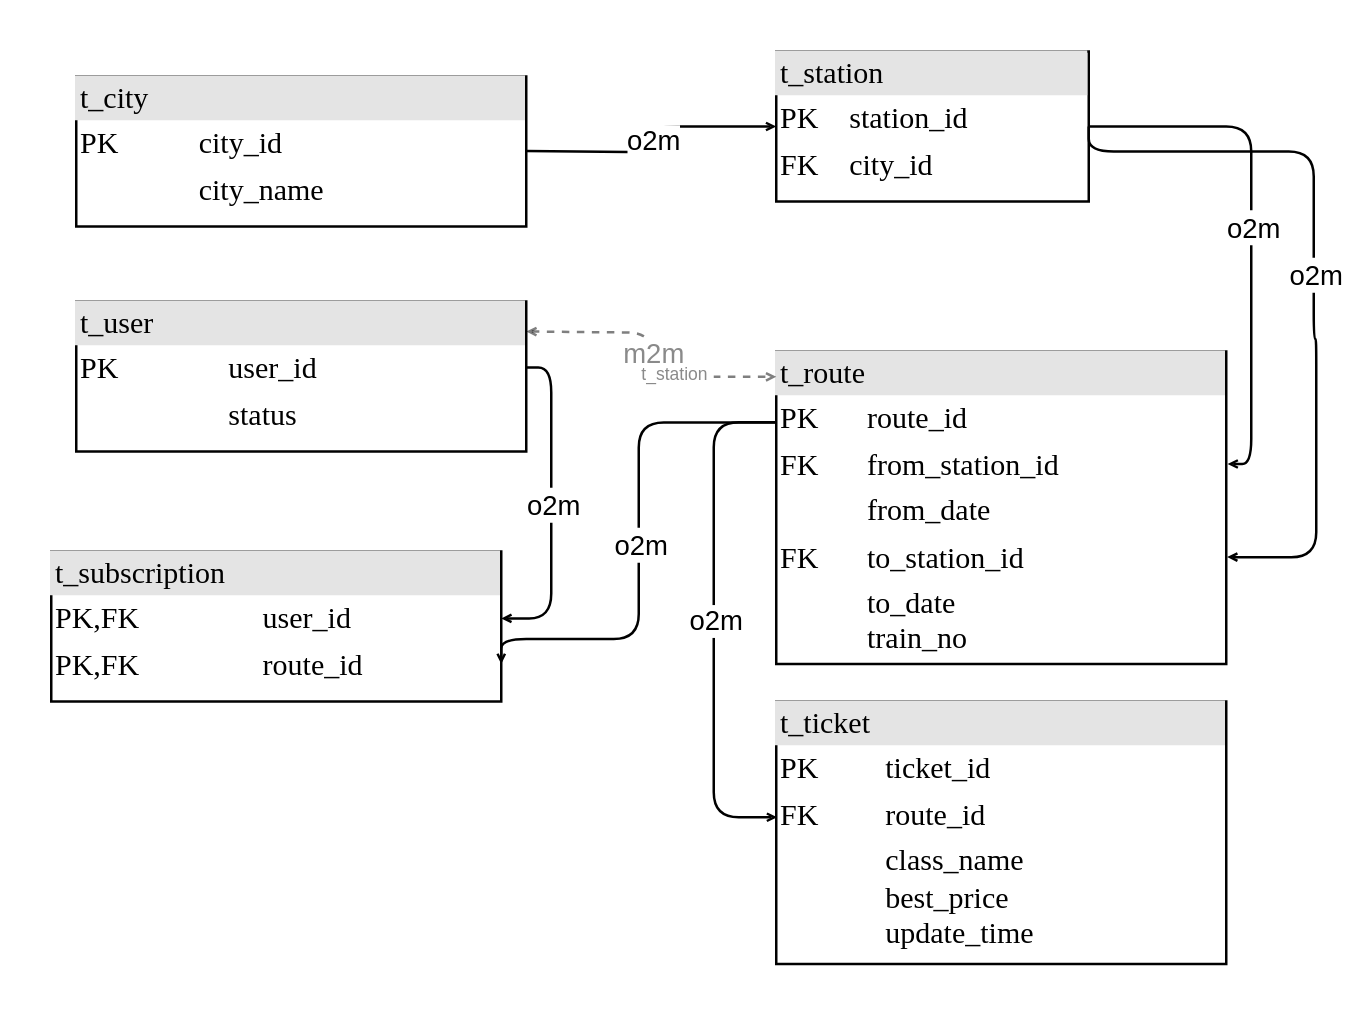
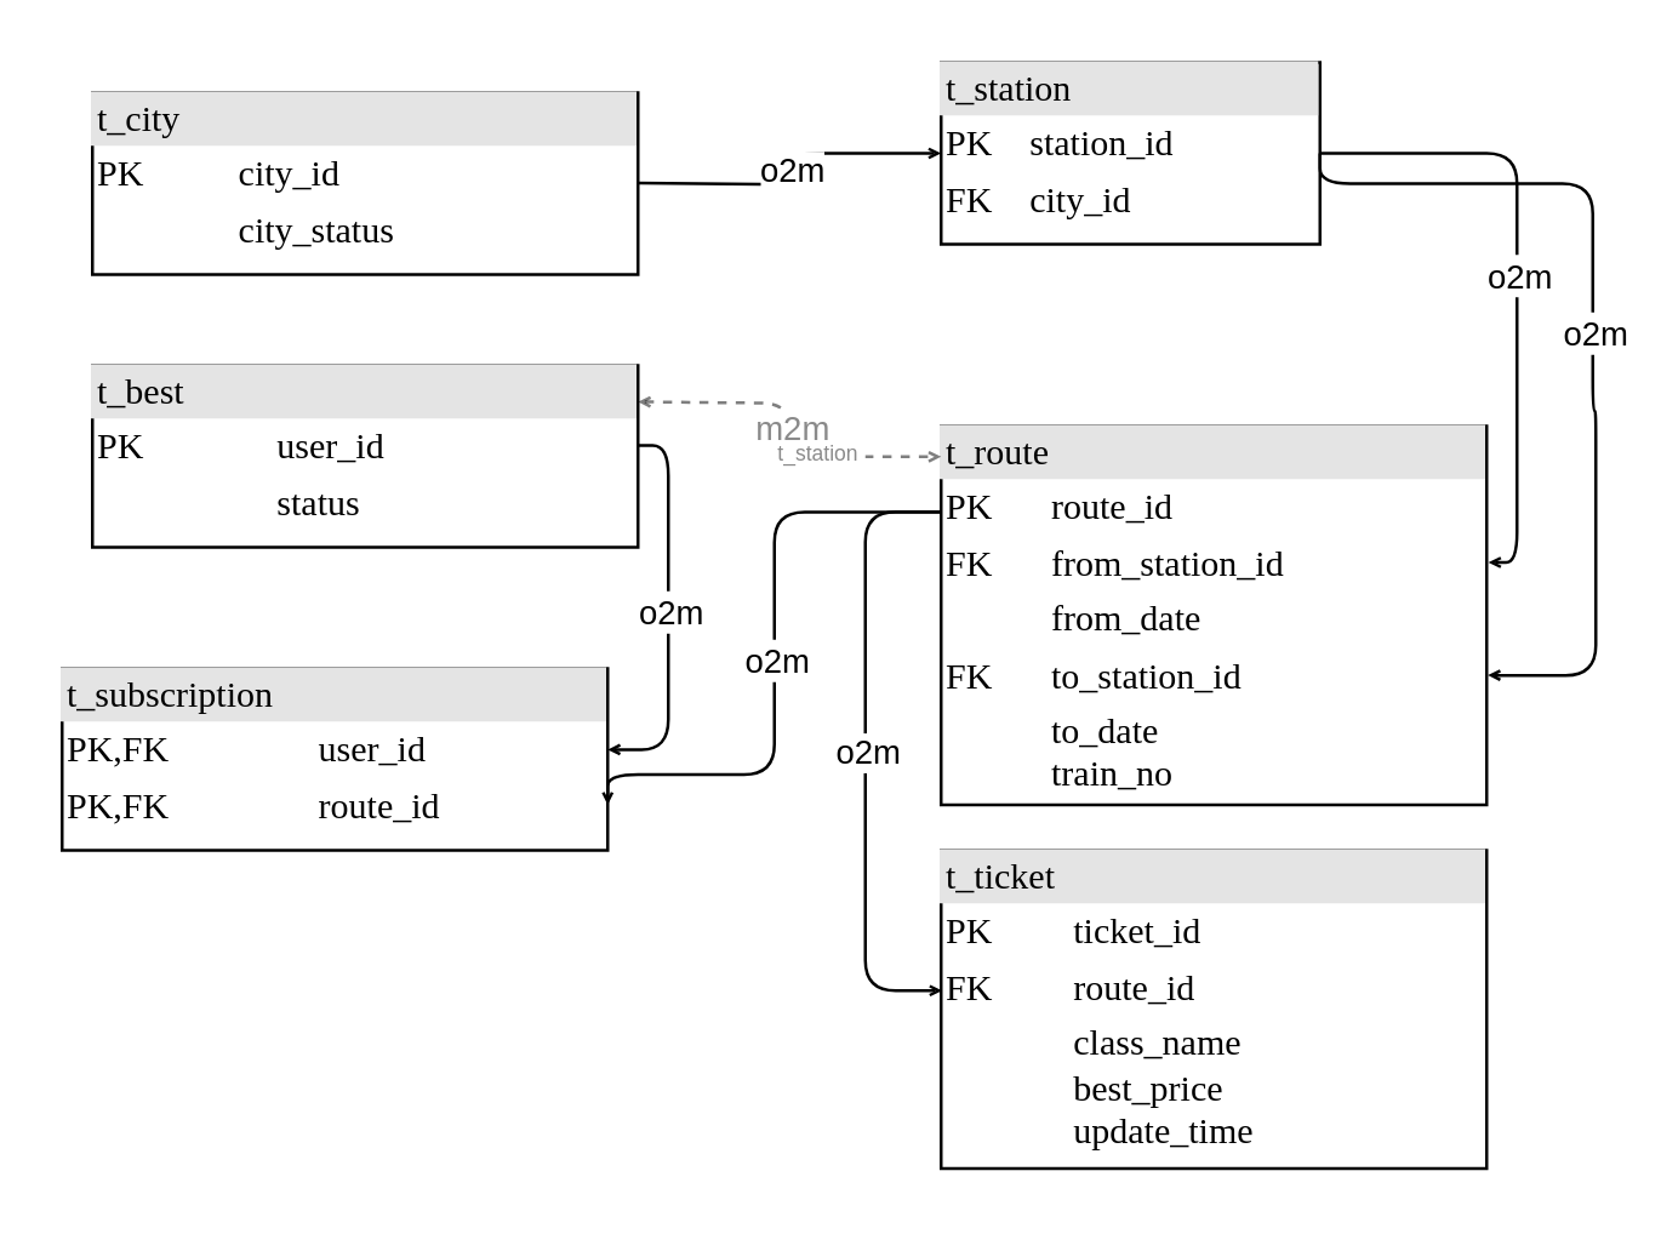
- <mxCell id="2" value="&lt;div style=&quot;box-sizing:border-box;width:100%;background:#e4e4e4;padding:2px;&quot;&gt;t_city&lt;/div&gt;&lt;table style=&quot;width:100%;font-size:1em;&quot; cellpadding=&quot;2&quot; cellspacing=&quot;0&quot;&gt;&lt;tbody&gt;&lt;tr&gt;&lt;td&gt;PK&lt;/td&gt;&lt;td&gt;city_id&lt;/td&gt;&lt;/tr&gt;&lt;tr&gt;&lt;td&gt;&lt;/td&gt;&lt;td&gt;city_name&lt;/td&gt;&lt;/tr&gt;&lt;tr&gt;&lt;td&gt;&lt;/td&gt;&lt;td&gt;&lt;br&gt;&lt;/td&gt;&lt;/tr&gt;&lt;/tbody&gt;&lt;/table&gt;" style="verticalAlign=top;align=left;overflow=fill;html=1;rounded=0;shadow=0;comic=0;labelBackgroundColor=none;strokeWidth=1;fontFamily=Verdana;fontSize=12" parent="1" vertex="1"><mxGeometry x="30" y="30" width="180" height="60" as="geometry" /></mxCell>
+ <mxCell id="2" value="&lt;div style=&quot;box-sizing:border-box;width:100%;background:#e4e4e4;padding:2px;&quot;&gt;t_city&lt;/div&gt;&lt;table style=&quot;width:100%;font-size:1em;&quot; cellpadding=&quot;2&quot; cellspacing=&quot;0&quot;&gt;&lt;tbody&gt;&lt;tr&gt;&lt;td&gt;PK&lt;/td&gt;&lt;td&gt;city_id&lt;/td&gt;&lt;/tr&gt;&lt;tr&gt;&lt;td&gt;&lt;/td&gt;&lt;td&gt;city_status&lt;/td&gt;&lt;/tr&gt;&lt;tr&gt;&lt;td&gt;&lt;/td&gt;&lt;td&gt;&lt;br&gt;&lt;/td&gt;&lt;/tr&gt;&lt;/tbody&gt;&lt;/table&gt;" style="verticalAlign=top;align=left;overflow=fill;html=1;rounded=0;shadow=0;comic=0;labelBackgroundColor=none;strokeWidth=1;fontFamily=Verdana;fontSize=12" parent="1" vertex="1"><mxGeometry x="30" y="30" width="180" height="60" as="geometry" /></mxCell>
- <mxCell id="6" value="&lt;div style=&quot;box-sizing:border-box;width:100%;background:#e4e4e4;padding:2px;&quot;&gt;t_user&lt;/div&gt;&lt;table style=&quot;width:100%;font-size:1em;&quot; cellpadding=&quot;2&quot; cellspacing=&quot;0&quot;&gt;&lt;tbody&gt;&lt;tr&gt;&lt;td&gt;PK&lt;/td&gt;&lt;td&gt;user_id&lt;br&gt;&lt;/td&gt;&lt;/tr&gt;&lt;tr&gt;&lt;td&gt;&lt;br&gt;&lt;/td&gt;&lt;td&gt;status&lt;/td&gt;&lt;/tr&gt;&lt;tr&gt;&lt;td&gt;&lt;/td&gt;&lt;td&gt;&lt;br&gt;&lt;/td&gt;&lt;/tr&gt;&lt;/tbody&gt;&lt;/table&gt;" style="verticalAlign=top;align=left;overflow=fill;html=1;rounded=0;shadow=0;comic=0;labelBackgroundColor=none;strokeWidth=1;fontFamily=Verdana;fontSize=12" parent="1" vertex="1"><mxGeometry x="30" y="120" width="180" height="60" as="geometry" /></mxCell>
+ <mxCell id="6" value="&lt;div style=&quot;box-sizing:border-box;width:100%;background:#e4e4e4;padding:2px;&quot;&gt;t_best&lt;/div&gt;&lt;table style=&quot;width:100%;font-size:1em;&quot; cellpadding=&quot;2&quot; cellspacing=&quot;0&quot;&gt;&lt;tbody&gt;&lt;tr&gt;&lt;td&gt;PK&lt;/td&gt;&lt;td&gt;user_id&lt;br&gt;&lt;/td&gt;&lt;/tr&gt;&lt;tr&gt;&lt;td&gt;&lt;br&gt;&lt;/td&gt;&lt;td&gt;status&lt;/td&gt;&lt;/tr&gt;&lt;tr&gt;&lt;td&gt;&lt;/td&gt;&lt;td&gt;&lt;br&gt;&lt;/td&gt;&lt;/tr&gt;&lt;/tbody&gt;&lt;/table&gt;" style="verticalAlign=top;align=left;overflow=fill;html=1;rounded=0;shadow=0;comic=0;labelBackgroundColor=none;strokeWidth=1;fontFamily=Verdana;fontSize=12" parent="1" vertex="1"><mxGeometry x="30" y="120" width="180" height="60" as="geometry" /></mxCell>
